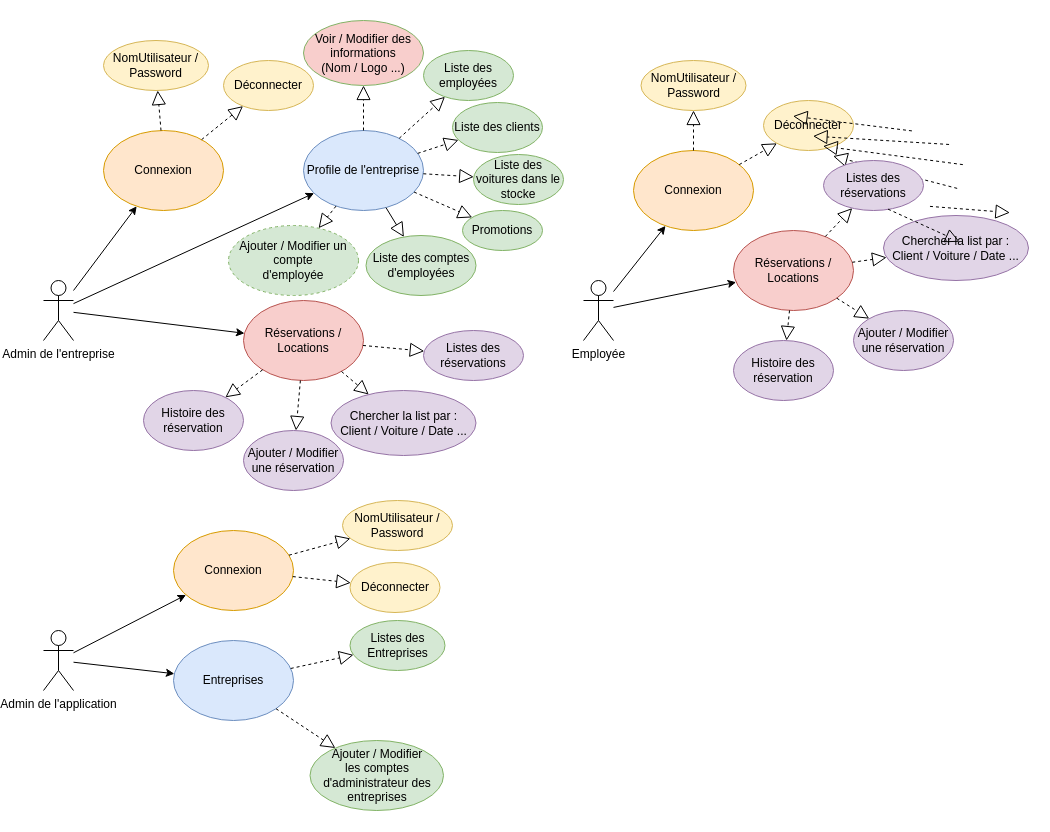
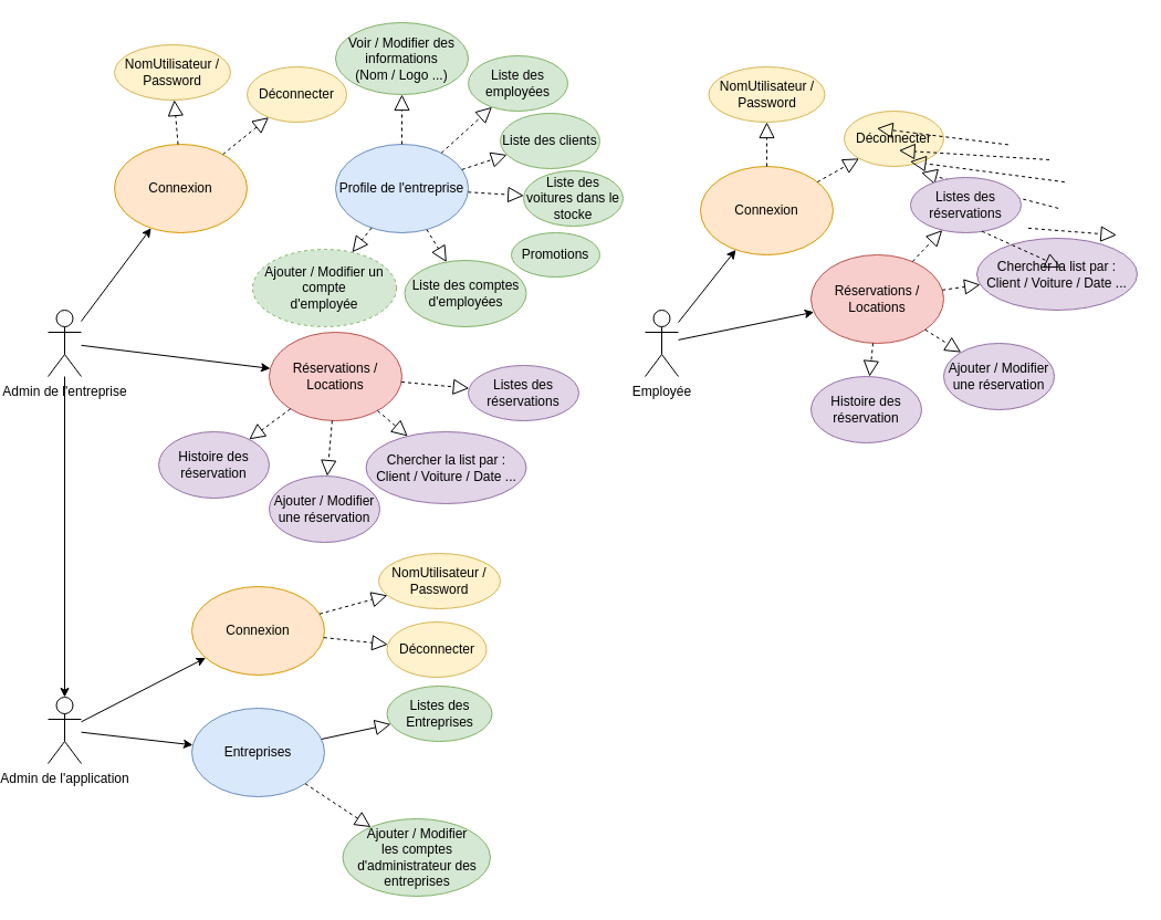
- <mxCell id="12" value="Voir / Modifier des informations&lt;br&gt;(Nom / Logo ...)" style="ellipse;whiteSpace=wrap;html=1;fillColor=#f8cecc;strokeColor=#82b366;" parent="1" vertex="1"><mxGeometry x="280" width="120" height="65" as="geometry" y="20" /></mxCell>
+ <mxCell id="12" value="Voir / Modifier des informations&lt;br&gt;(Nom / Logo ...)" style="ellipse;whiteSpace=wrap;html=1;fillColor=#d5e8d4;strokeColor=#82b366;" parent="1" vertex="1"><mxGeometry x="280" width="120" height="65" as="geometry" y="20" /></mxCell>
- <mxCell id="25" value="" style="endArrow=block;dashed=1;endFill=0;endSize=12;html=1;rounded=0;" parent="1" source="5" target="24" edge="1"><mxGeometry width="160" relative="1" as="geometry"><mxPoint x="403.743" y="197.785" as="sourcePoint" /><mxPoint x="446.413" y="212.138" as="targetPoint" /></mxGeometry></mxCell>
- <mxCell id="45" value="" style="endArrow=block;dashed=0;endFill=0;endSize=12;html=1;rounded=0;" edge="1" parent="1" source="5" target="44"><mxGeometry width="160" relative="1" as="geometry"><mxPoint x="376.833" y="215.777" as="sourcePoint" /><mxPoint x="396.097" y="241.247" as="targetPoint" /></mxGeometry></mxCell>
+ <mxCell id="45" value="" style="endArrow=block;dashed=1;endFill=0;endSize=12;html=1;rounded=0;" edge="1" parent="1" source="5" target="44"><mxGeometry width="160" relative="1" as="geometry"><mxPoint x="376.833" y="215.777" as="sourcePoint" /><mxPoint x="396.097" y="241.247" as="targetPoint" /></mxGeometry></mxCell>
- <mxCell id="7" value="" style="endArrow=classic;html=1;rounded=0;" parent="1" source="2" target="5" edge="1"><mxGeometry width="50" height="50" relative="1" as="geometry"><mxPoint x="500" y="490" as="sourcePoint" /><mxPoint x="550" y="440" as="targetPoint" /></mxGeometry></mxCell>
+ <mxCell id="7" value="" style="endArrow=classic;html=1;rounded=0;" parent="1" source="2" target="3" edge="1"><mxGeometry width="50" height="50" relative="1" as="geometry"><mxPoint x="500" y="490" as="sourcePoint" /><mxPoint x="550" y="440" as="targetPoint" /></mxGeometry></mxCell>
- <mxCell id="39" value="" style="endArrow=block;dashed=1;endFill=0;endSize=12;html=1;rounded=0;" parent="1" source="36" target="38" edge="1"><mxGeometry width="160" relative="1" as="geometry"><mxPoint x="279.257" y="586.274" as="sourcePoint" /><mxPoint x="337.248" y="592.461" as="targetPoint" /></mxGeometry></mxCell>
+ <mxCell id="39" value="" style="endArrow=block;dashed=0;endFill=0;endSize=12;html=1;rounded=0;" parent="1" source="36" target="38" edge="1"><mxGeometry width="160" relative="1" as="geometry"><mxPoint x="279.257" y="586.274" as="sourcePoint" /><mxPoint x="337.248" y="592.461" as="targetPoint" /></mxGeometry></mxCell>
